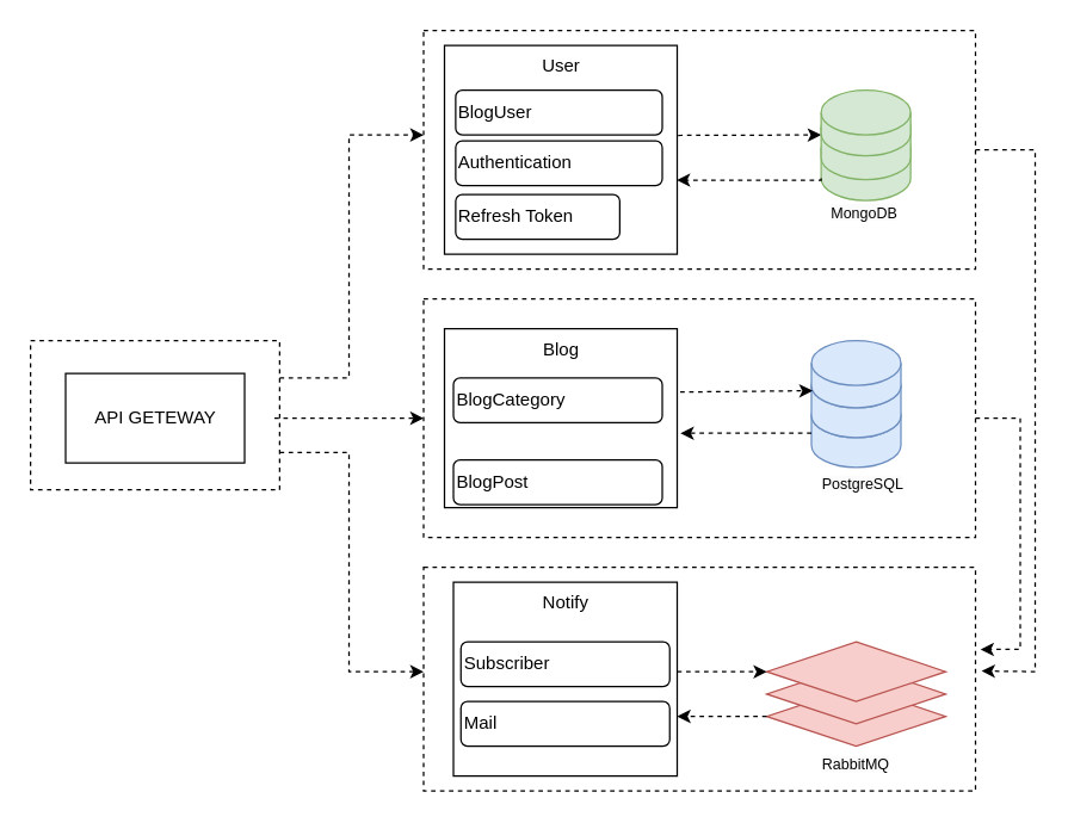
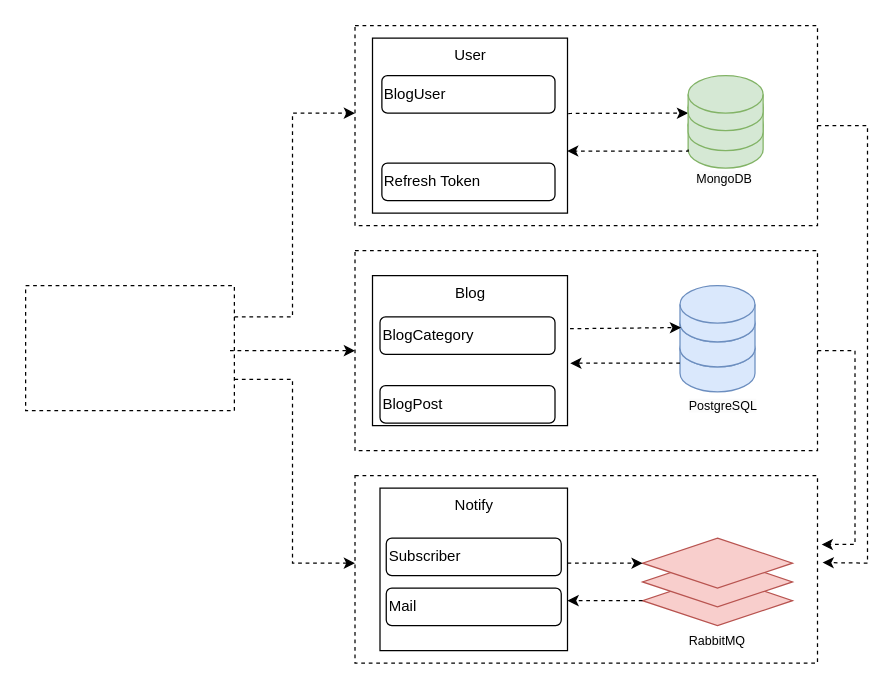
- <mxCell id="32" value="Authentication" style="rounded=1;whiteSpace=wrap;html=1;align=left;" vertex="1" parent="1"><mxGeometry x="305" y="94" width="138.5" height="30" as="geometry" /></mxCell>
- <mxCell id="33" value="Refresh Token" style="rounded=1;whiteSpace=wrap;html=1;align=left;" vertex="1" parent="1"><mxGeometry x="305" y="130" width="110" height="30" as="geometry" /></mxCell>
+ <mxCell id="33" value="Refresh Token" style="rounded=1;whiteSpace=wrap;html=1;align=left;" vertex="1" parent="1"><mxGeometry x="305" y="130" width="138.5" height="30" as="geometry" /></mxCell>
- <mxCell id="7" value="API GETEWAY" style="rounded=0;whiteSpace=wrap;html=1;" vertex="1" parent="1"><mxGeometry x="43.5" y="250" width="120" height="60" as="geometry" /></mxCell>
